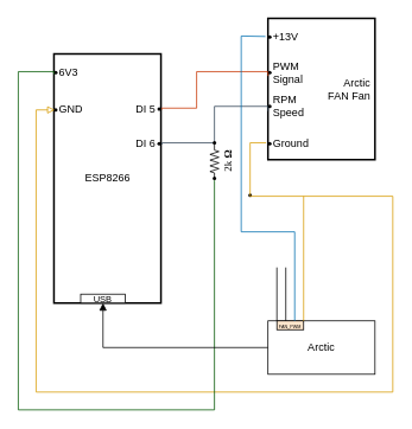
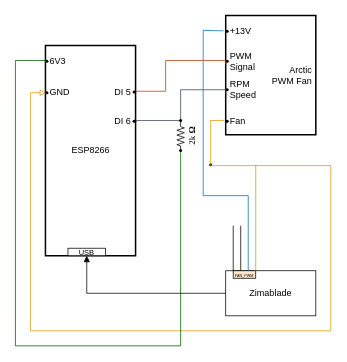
- <mxCell id="9" value="&lt;div&gt;Arctic&lt;/div&gt;&lt;div&gt;FAN Fan&lt;br&gt;&lt;/div&gt;" style="verticalLabelPosition=middle;verticalAlign=middle;html=1;shape=mxgraph.basic.rect;fillColor2=none;strokeWidth=2;size=20;indent=5;labelPosition=center;align=right;fontFamily=Helvetica;spacingRight=4;" parent="1" vertex="1"><mxGeometry x="300" y="20" width="120" height="159" as="geometry" /></mxCell>
+ <mxCell id="9" value="&lt;div&gt;Arctic&lt;/div&gt;&lt;div&gt;PWM Fan&lt;br&gt;&lt;/div&gt;" style="verticalLabelPosition=middle;verticalAlign=middle;html=1;shape=mxgraph.basic.rect;fillColor2=none;strokeWidth=2;size=20;indent=5;labelPosition=center;align=right;fontFamily=Helvetica;spacingRight=4;" parent="1" vertex="1"><mxGeometry x="300" y="20" width="120" height="159" as="geometry" /></mxCell>
- <mxCell id="13" value="Ground" style="ellipse;whiteSpace=wrap;html=1;rounded=1;shadow=0;comic=0;labelBackgroundColor=none;strokeColor=none;strokeWidth=2;fillColor=#000000;fontFamily=Helvetica;fontSize=12;align=left;labelPosition=right;verticalLabelPosition=middle;verticalAlign=middle;" parent="1" vertex="1"><mxGeometry x="300" y="159" width="4" height="4" as="geometry" /></mxCell>
+ <mxCell id="13" value="Fan" style="ellipse;whiteSpace=wrap;html=1;rounded=1;shadow=0;comic=0;labelBackgroundColor=none;strokeColor=none;strokeWidth=2;fillColor=#000000;fontFamily=Helvetica;fontSize=12;align=left;labelPosition=right;verticalLabelPosition=middle;verticalAlign=middle;" parent="1" vertex="1"><mxGeometry x="300" y="159" width="4" height="4" as="geometry" /></mxCell>
- <mxCell id="20" value="Arctic" style="rounded=0;whiteSpace=wrap;html=1;align=center;" parent="1" vertex="1"><mxGeometry x="300" y="360" width="120" height="60" as="geometry" /></mxCell>
+ <mxCell id="20" value="Zimablade" style="rounded=0;whiteSpace=wrap;html=1;align=center;" parent="1" vertex="1"><mxGeometry x="300" y="360" width="120" height="60" as="geometry" /></mxCell>
